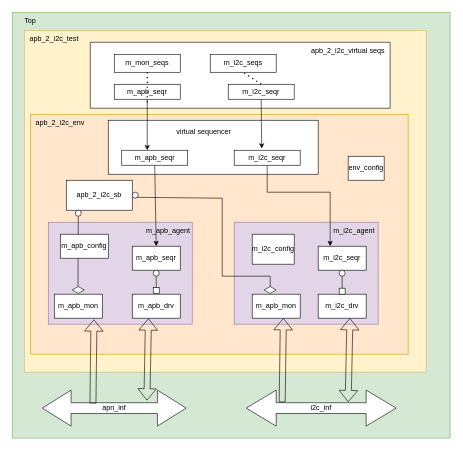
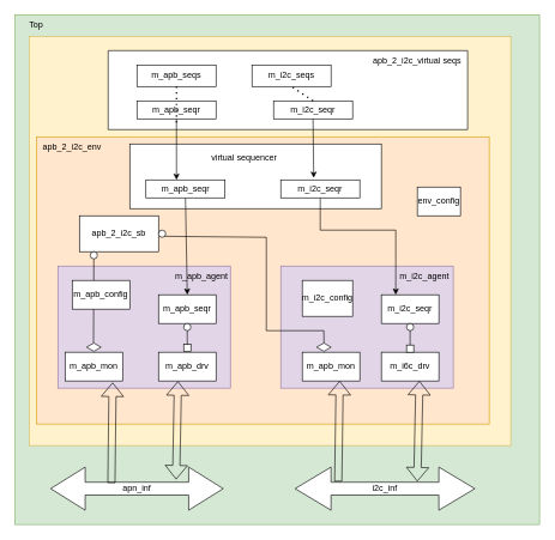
- <mxCell id="29" value="apb_2_i2c_test" style="text;html=1;strokeColor=none;fillColor=none;align=center;verticalAlign=middle;whiteSpace=wrap;rounded=0;" parent="1" vertex="1"><mxGeometry x="60" y="50" width="60" height="30" as="geometry" /></mxCell>
- <mxCell id="43" value="m_mon_seqs" style="rounded=0;whiteSpace=wrap;html=1;" parent="1" vertex="1"><mxGeometry x="190" y="90" width="110" height="30" as="geometry" /></mxCell>
+ <mxCell id="43" value="m_apb_seqs" style="rounded=0;whiteSpace=wrap;html=1;" parent="1" vertex="1"><mxGeometry x="190" y="90" width="110" height="30" as="geometry" /></mxCell>
- <mxCell id="11" value="m_i2c_drv" style="rounded=0;whiteSpace=wrap;html=1;" parent="1" vertex="1"><mxGeometry x="530" y="490" width="80" height="40" as="geometry" /></mxCell>
+ <mxCell id="11" value="m_i6c_drv" style="rounded=0;whiteSpace=wrap;html=1;" parent="1" vertex="1"><mxGeometry x="530" y="490" width="80" height="40" as="geometry" /></mxCell>
